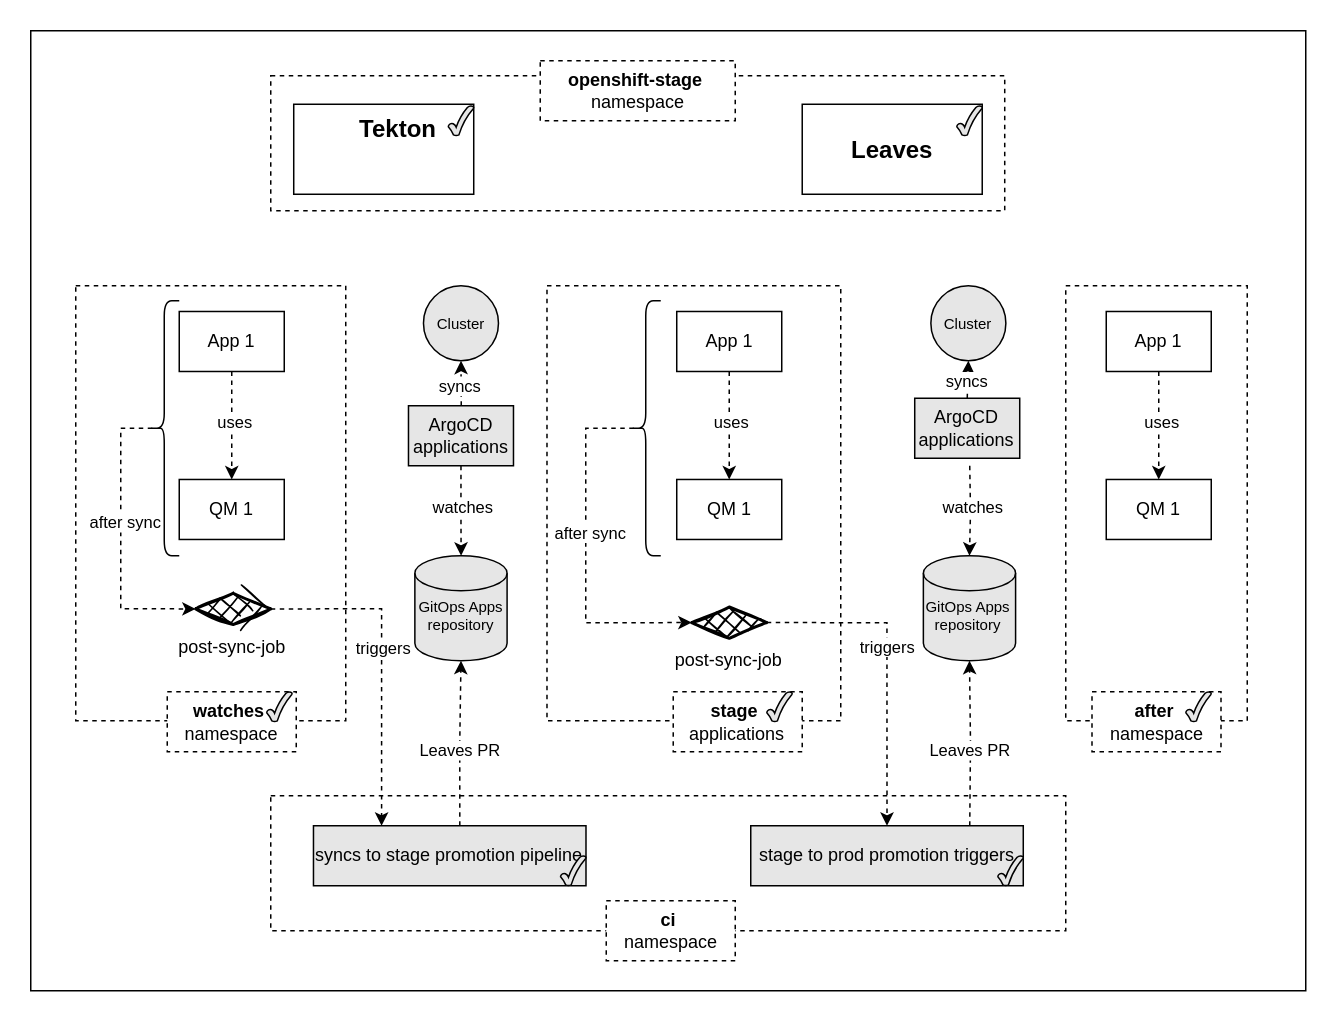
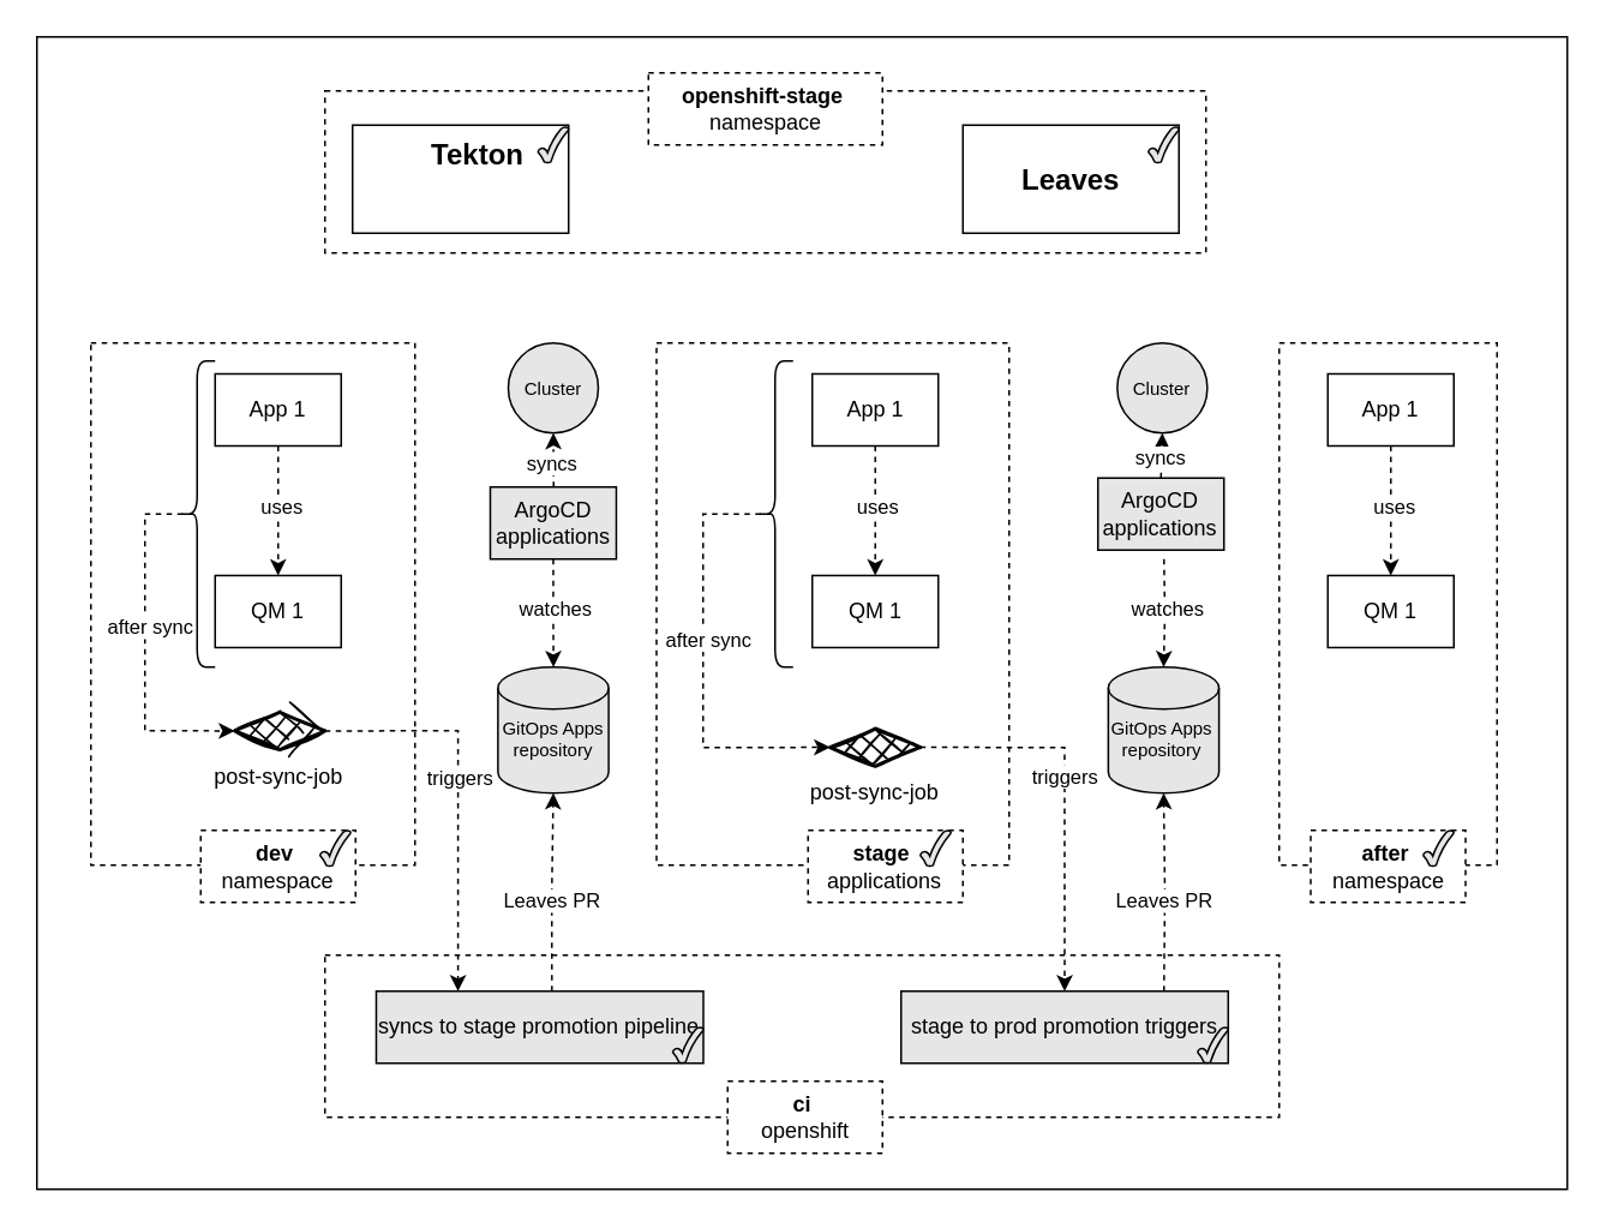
- <mxCell id="13" value="&lt;b&gt;watches&lt;/b&gt;&amp;nbsp;&lt;br&gt;namespace" style="text;html=1;align=center;verticalAlign=middle;whiteSpace=wrap;rounded=0;dashed=1;labelBackgroundColor=none;strokeColor=#000000;fillColor=#ffffff;" parent="1" vertex="1"><mxGeometry x="111" y="460.66" width="86" height="40" as="geometry" /></mxCell>
+ <mxCell id="13" value="&lt;b&gt;dev&lt;/b&gt;&amp;nbsp;&lt;br&gt;namespace" style="text;html=1;align=center;verticalAlign=middle;whiteSpace=wrap;rounded=0;dashed=1;labelBackgroundColor=none;strokeColor=#000000;fillColor=#ffffff;" parent="1" vertex="1"><mxGeometry x="111" y="460.66" width="86" height="40" as="geometry" /></mxCell>
- <mxCell id="35" value="&lt;b&gt;ci&lt;/b&gt;&amp;nbsp;&lt;br&gt;namespace" style="text;html=1;align=center;verticalAlign=middle;whiteSpace=wrap;rounded=0;dashed=1;labelBackgroundColor=none;strokeColor=#000000;fillColor=#ffffff;" vertex="1" parent="1"><mxGeometry x="403.66" y="600" width="86" height="40" as="geometry" /></mxCell>
+ <mxCell id="35" value="&lt;b&gt;ci&lt;/b&gt;&amp;nbsp;&lt;br&gt;openshift" style="text;html=1;align=center;verticalAlign=middle;whiteSpace=wrap;rounded=0;dashed=1;labelBackgroundColor=none;strokeColor=#000000;fillColor=#ffffff;" vertex="1" parent="1"><mxGeometry x="403.66" y="600" width="86" height="40" as="geometry" /></mxCell>
